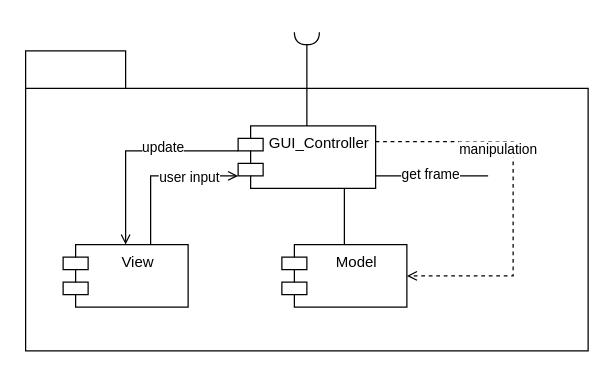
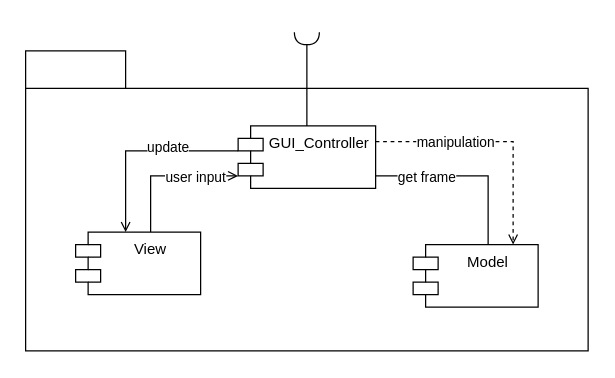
- <mxCell id="10" value="View" style="shape=module;align=left;spacingLeft=20;align=center;verticalAlign=top;container=0;" parent="1" vertex="1"><mxGeometry x="50" y="195" width="100" height="50" as="geometry" /></mxCell>
+ <mxCell id="10" value="View" style="shape=module;align=left;spacingLeft=20;align=center;verticalAlign=top;container=0;" parent="1" vertex="1"><mxGeometry x="60" y="185" width="100" height="50" as="geometry" /></mxCell>
- <mxCell id="5" value="Model" style="shape=module;align=left;spacingLeft=20;align=center;verticalAlign=top;container=0;" parent="1" vertex="1"><mxGeometry x="225" y="195" width="100" height="50" as="geometry" /></mxCell>
+ <mxCell id="5" value="Model" style="shape=module;align=left;spacingLeft=20;align=center;verticalAlign=top;container=0;" parent="1" vertex="1"><mxGeometry x="330" y="195" width="100" height="50" as="geometry" /></mxCell>
